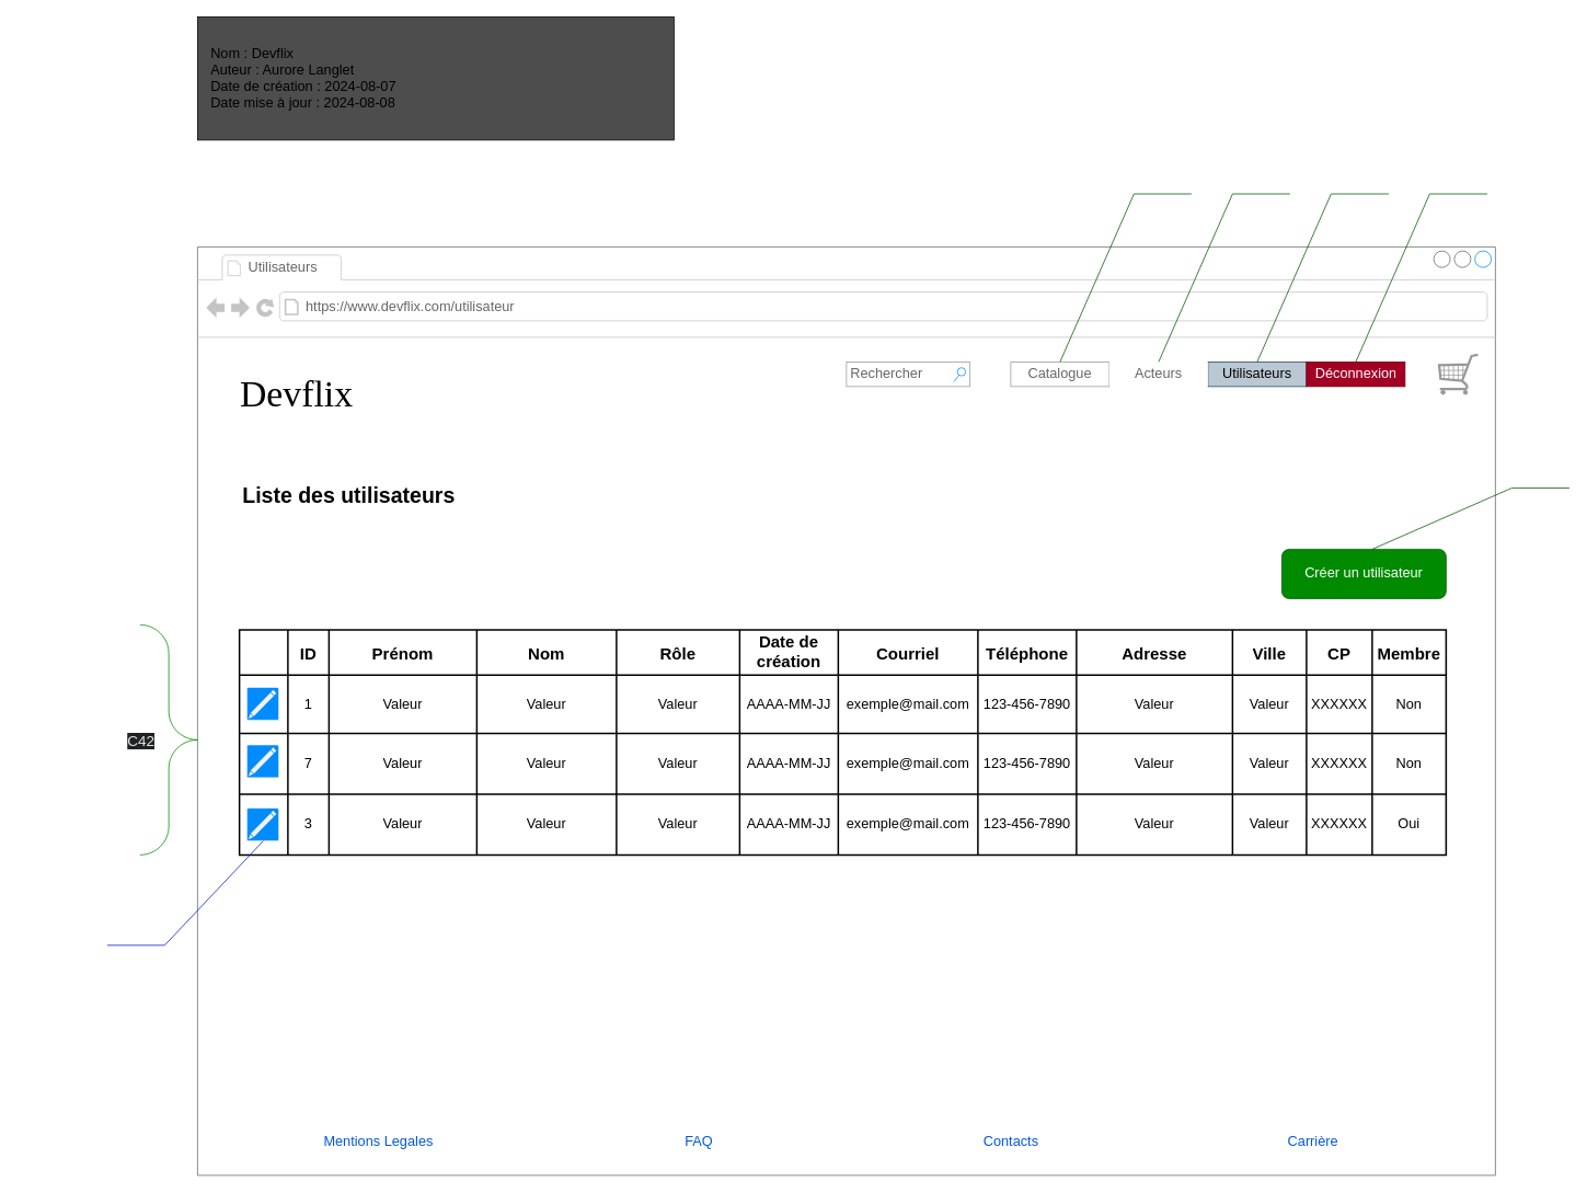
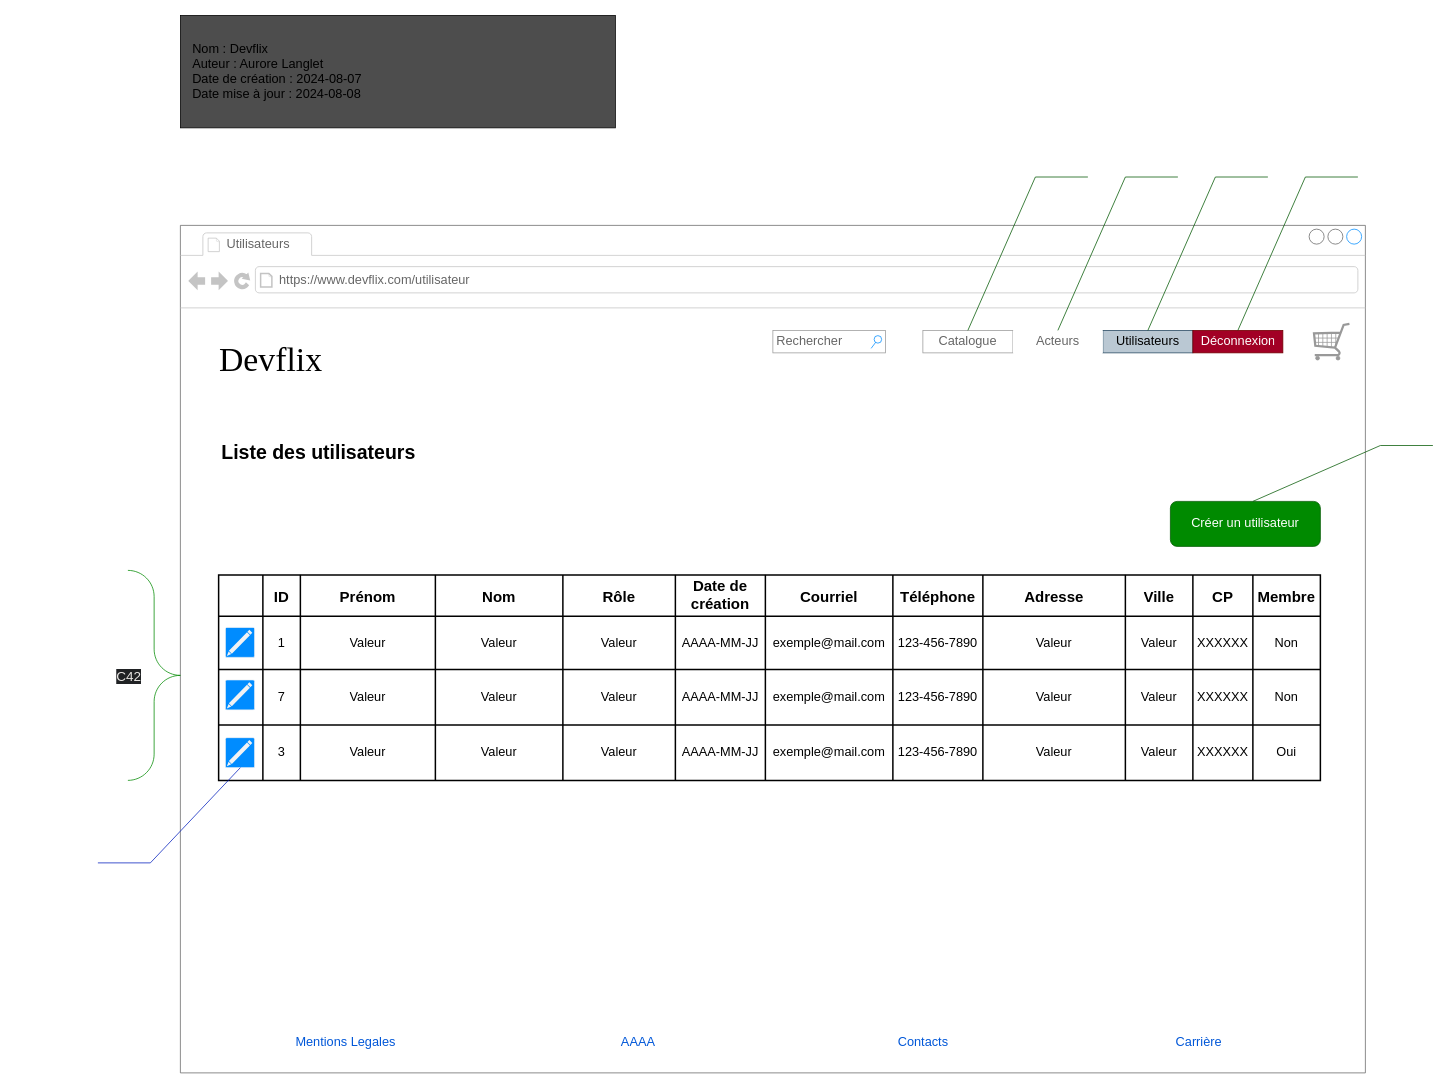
- <mxCell id="8" value="FAQ" style="fillColor=none;strokeColor=none;html=1;fontColor=#0057D8;align=center;verticalAlign=middle;fontStyle=0;fontSize=17;fontFamily=Helvetica;" parent="1" vertex="1"><mxGeometry x="725" y="1351" width="250" height="75" as="geometry" /></mxCell>
+ <mxCell id="8" value="AAAA" style="fillColor=none;strokeColor=none;html=1;fontColor=#0057D8;align=center;verticalAlign=middle;fontStyle=0;fontSize=17;fontFamily=Helvetica;" parent="1" vertex="1"><mxGeometry x="725" y="1351" width="250" height="75" as="geometry" /></mxCell>
